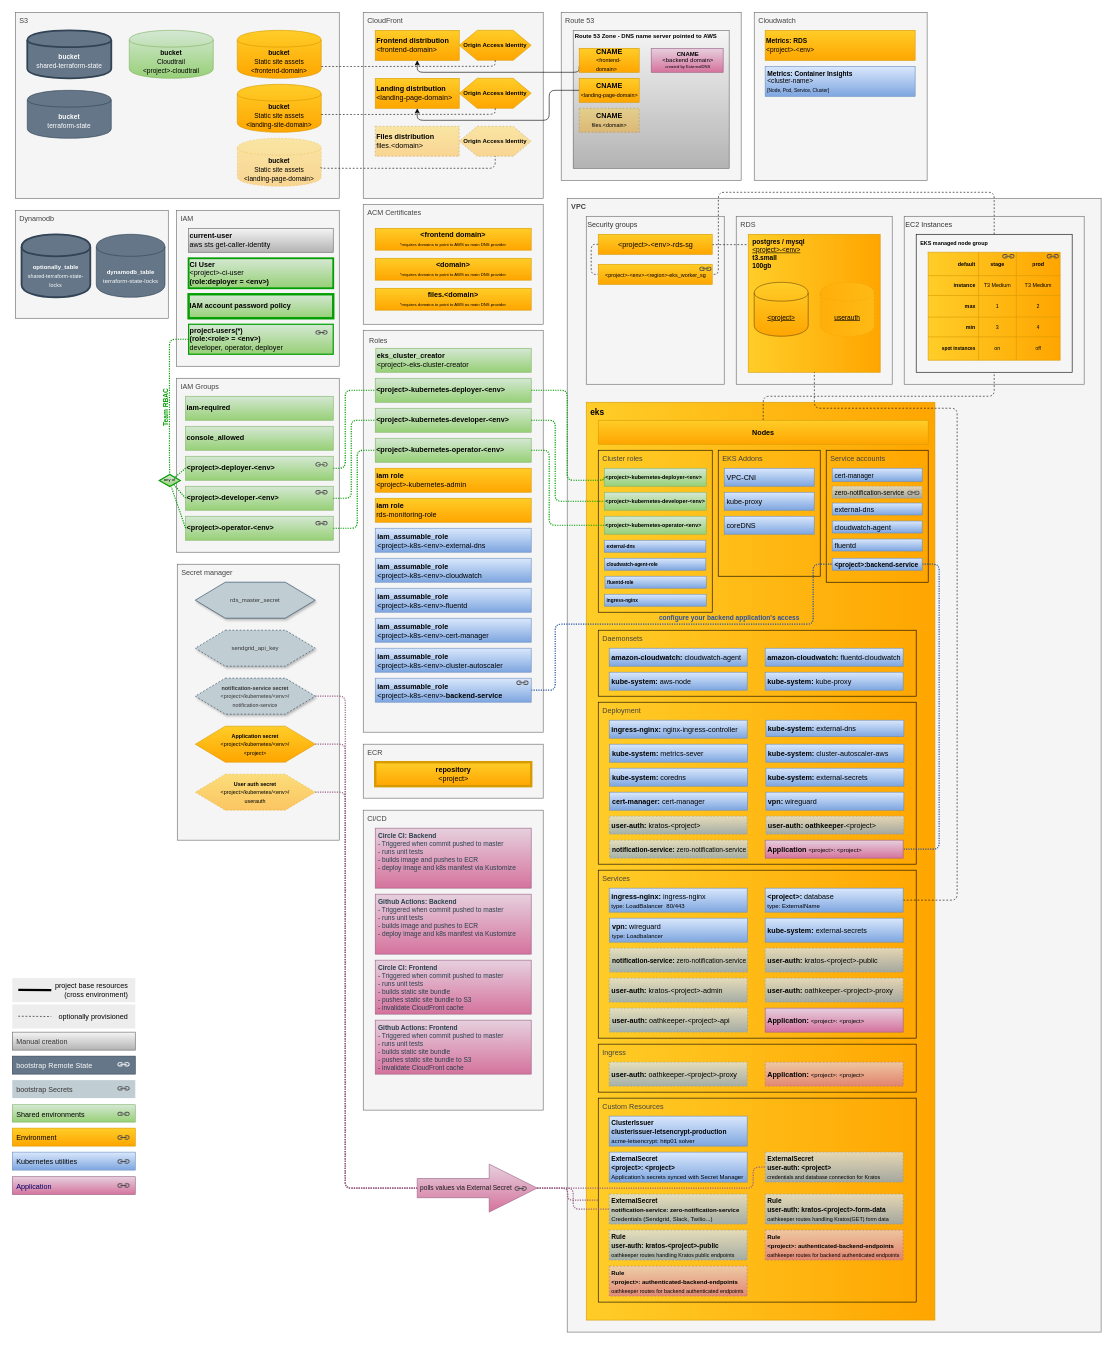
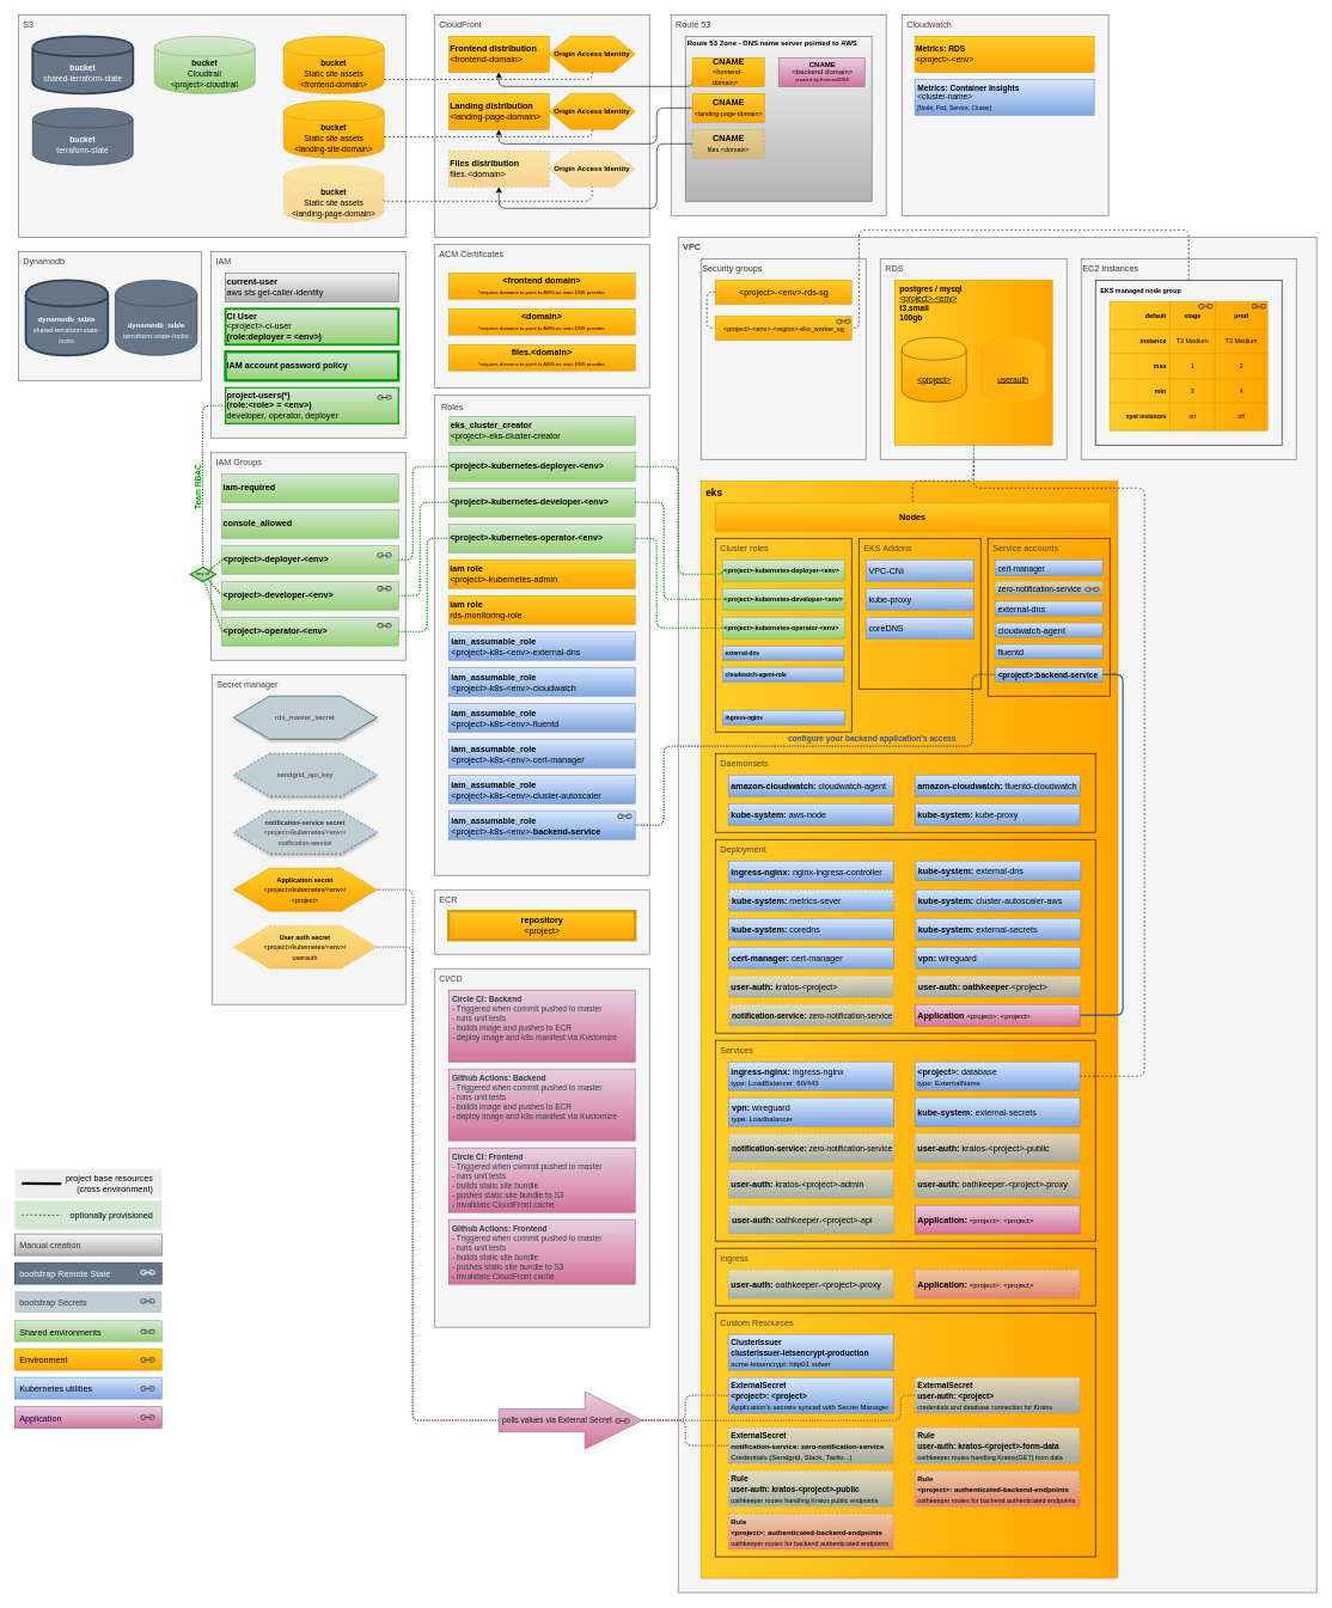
+ <mxCell id="107" style="edgeStyle=orthogonalEdgeStyle;rounded=1;orthogonalLoop=1;jettySize=auto;html=1;exitX=0;exitY=0.5;exitDx=0;exitDy=0;entryX=0.5;entryY=1;entryDx=0;entryDy=0;strokeWidth=1;" parent="82" source="108" target="88" edge="1"><mxGeometry relative="1" as="geometry"><Array as="points"><mxPoint x="915" y="200" /><mxPoint x="915" y="290" /><mxPoint x="695" y="290" /></Array></mxGeometry></mxCell>
- <mxCell id="62" style="edgeStyle=orthogonalEdgeStyle;rounded=0;orthogonalLoop=1;jettySize=auto;html=1;exitX=1;exitY=0.5;exitDx=0;exitDy=0;entryX=-0.001;entryY=0.075;entryDx=0;entryDy=0;dashed=1;fontSize=9;endArrow=none;endFill=0;entryPerimeter=0;" edge="1" parent="57" source="109" target="29"><mxGeometry relative="1" as="geometry"><Array as="points"><mxPoint x="1246.75" y="407" /></Array></mxGeometry></mxCell>
- <mxCell id="60" value="&lt;font&gt;&lt;b style=&quot;font-size: 10px&quot;&gt;optionally_table&lt;/b&gt;&lt;br&gt;&lt;font style=&quot;font-size: 9px&quot;&gt;shared-terraform-state-locks&lt;/font&gt;&lt;br&gt;&lt;/font&gt;" style="shape=cylinder;whiteSpace=wrap;html=1;boundedLbl=1;backgroundOutline=1;fillColor=#647687;align=center;strokeColor=#314354;strokeWidth=3;fontColor=#ffffff;" parent="57" vertex="1"><mxGeometry x="35.45" y="390" width="114.55" height="105" as="geometry" /></mxCell>
+ <mxCell id="60" value="&lt;font&gt;&lt;b style=&quot;font-size: 10px&quot;&gt;dynamodb_table&lt;/b&gt;&lt;br&gt;&lt;font style=&quot;font-size: 9px&quot;&gt;shared-terraform-state-locks&lt;/font&gt;&lt;br&gt;&lt;/font&gt;" style="shape=cylinder;whiteSpace=wrap;html=1;boundedLbl=1;backgroundOutline=1;fillColor=#647687;align=center;strokeColor=#314354;strokeWidth=3;fontColor=#ffffff;" parent="57" vertex="1"><mxGeometry x="35.45" y="390" width="114.55" height="105" as="geometry" /></mxCell>
- <mxCell id="113" style="edgeStyle=orthogonalEdgeStyle;rounded=1;orthogonalLoop=1;jettySize=auto;html=1;exitX=0.5;exitY=0;exitDx=0;exitDy=0;entryX=0.5;entryY=1;entryDx=0;entryDy=0;fontSize=10;dashed=1;endFill=0;endArrow=none;strokeWidth=1;" edge="1" parent="82" source="123" target="33"><mxGeometry relative="1" as="geometry" /></mxCell>
+ <mxCell id="113" style="edgeStyle=orthogonalEdgeStyle;rounded=1;orthogonalLoop=1;jettySize=auto;html=1;exitX=0.5;exitY=0;exitDx=0;exitDy=0;fontSize=10;dashed=1;endFill=0;endArrow=none;strokeWidth=1;" edge="1" parent="82" source="123" target="28"><mxGeometry relative="1" as="geometry" /></mxCell>
- <mxCell id="144" value="&lt;div style=&quot;white-space: normal ; font-size: 8px&quot;&gt;&lt;b style=&quot;font-size: 8px&quot;&gt;fluentd-role&lt;/b&gt;&lt;/div&gt;" style="rounded=0;whiteSpace=wrap;html=1;strokeColor=#6c8ebf;fillColor=#dae8fc;align=left;spacingTop=1;spacingLeft=2;fontSize=8;gradientColor=#7ea6e0;" parent="136" vertex="1"><mxGeometry x="1008" y="960" width="168.75" height="20" as="geometry" /></mxCell>
- <mxCell id="224" style="edgeStyle=orthogonalEdgeStyle;rounded=1;sketch=0;orthogonalLoop=1;jettySize=auto;html=1;exitX=1;exitY=0.5;exitDx=0;exitDy=0;entryX=0;entryY=0.5;entryDx=0;entryDy=0;entryPerimeter=0;labelBackgroundColor=none;fontSize=8;fontColor=#009E00;endArrow=none;endFill=0;strokeColor=#996185;strokeWidth=2;gradientColor=#d5739d;fillColor=#e6d0de;dashed=1;dashPattern=1 1;" edge="1" parent="201" source="66" target="223"><mxGeometry relative="1" as="geometry"><Array as="points"><mxPoint x="575" y="1160" /><mxPoint x="575" y="1980" /></Array></mxGeometry></mxCell>
- <mxCell id="133" style="edgeStyle=orthogonalEdgeStyle;rounded=1;sketch=0;orthogonalLoop=1;jettySize=auto;html=1;exitX=1;exitY=0.5;exitDx=0;exitDy=0;entryX=1;entryY=0.5;entryDx=0;entryDy=0;fontSize=8;fontColor=#33FFFF;endArrow=none;endFill=0;strokeColor=#2852A6;strokeWidth=2;dashed=1;dashPattern=1 1;" edge="1" parent="82" source="159" target="207"><mxGeometry relative="1" as="geometry"><Array as="points"><mxPoint x="1565" y="940" /><mxPoint x="1565" y="1415" /></Array></mxGeometry></mxCell>
+ <mxCell id="133" style="edgeStyle=orthogonalEdgeStyle;rounded=1;sketch=0;orthogonalLoop=1;jettySize=auto;html=1;exitX=1;exitY=0.5;exitDx=0;exitDy=0;entryX=1;entryY=0.5;entryDx=0;entryDy=0;fontSize=8;fontColor=#33FFFF;endArrow=none;endFill=0;strokeColor=#2852A6;strokeWidth=2;dashed=0;dashPattern=1 1;" edge="1" parent="82" source="159" target="207"><mxGeometry relative="1" as="geometry"><Array as="points"><mxPoint x="1565" y="940" /><mxPoint x="1565" y="1415" /></Array></mxGeometry></mxCell>
- <mxCell id="166" value="&lt;div&gt;&lt;font size=&quot;1&quot;&gt;&lt;b style=&quot;font-size: 12px&quot;&gt;kube-system: &lt;/b&gt;&lt;span style=&quot;font-size: 12px&quot;&gt;metrics-sever&lt;/span&gt;&lt;/font&gt;&lt;/div&gt;" style="rounded=0;whiteSpace=wrap;html=1;strokeColor=#6c8ebf;fillColor=#dae8fc;align=left;spacingTop=1;spacingLeft=2;verticalAlign=middle;gradientColor=#7ea6e0;" vertex="1" parent="136"><mxGeometry x="1015.62" y="1240" width="230" height="30" as="geometry" /></mxCell>
+ <mxCell id="166" value="&lt;div&gt;&lt;font size=&quot;1&quot;&gt;&lt;b style=&quot;font-size: 12px&quot;&gt;kube-system: &lt;/b&gt;&lt;span style=&quot;font-size: 12px&quot;&gt;metrics-sever&lt;/span&gt;&lt;/font&gt;&lt;/div&gt;" style="rounded=0;whiteSpace=wrap;html=1;strokeColor=#6c8ebf;fillColor=#dae8fc;align=left;spacingTop=1;spacingLeft=2;verticalAlign=middle;gradientColor=#7ea6e0;dashed=1;" vertex="1" parent="136"><mxGeometry x="1015.62" y="1240" width="230" height="30" as="geometry" /></mxCell>
- <mxCell id="19" value="&amp;nbsp; optionally provisioned" style="rounded=0;whiteSpace=wrap;html=1;shadow=0;dashed=1;strokeWidth=3;fillColor=#EDEDED;strokeColor=none;align=right;spacingRight=10;" parent="1" vertex="1"><mxGeometry x="20" y="1674" width="205" height="40" as="geometry" /></mxCell>
+ <mxCell id="19" value="&amp;nbsp; optionally provisioned" style="rounded=0;whiteSpace=wrap;html=1;shadow=0;dashed=1;strokeWidth=3;fillColor=#d5e8d4;strokeColor=none;align=right;spacingRight=10;" parent="1" vertex="1"><mxGeometry x="20" y="1674" width="205" height="40" as="geometry" /></mxCell>
- <mxCell id="220" style="edgeStyle=orthogonalEdgeStyle;rounded=1;sketch=0;orthogonalLoop=1;jettySize=auto;html=1;exitX=1;exitY=0.5;exitDx=0;exitDy=0;exitPerimeter=0;labelBackgroundColor=none;fontSize=8;fontColor=#009E00;endArrow=none;endFill=0;strokeColor=#996185;strokeWidth=2;gradientColor=#d5739d;fillColor=#e6d0de;dashed=1;dashPattern=1 1;" edge="1" parent="201" source="223" target="122"><mxGeometry relative="1" as="geometry" /></mxCell>
+ <mxCell id="220" style="edgeStyle=orthogonalEdgeStyle;rounded=1;sketch=0;orthogonalLoop=1;jettySize=auto;html=1;exitX=1;exitY=0.5;exitDx=0;exitDy=0;exitPerimeter=0;entryX=0;entryY=0.5;entryDx=0;entryDy=0;labelBackgroundColor=none;fontSize=8;fontColor=#009E00;endArrow=none;endFill=0;strokeColor=#996185;strokeWidth=2;gradientColor=#d5739d;fillColor=#e6d0de;dashed=1;dashPattern=1 1;" edge="1" parent="201" source="223" target="184"><mxGeometry relative="1" as="geometry" /></mxCell>
